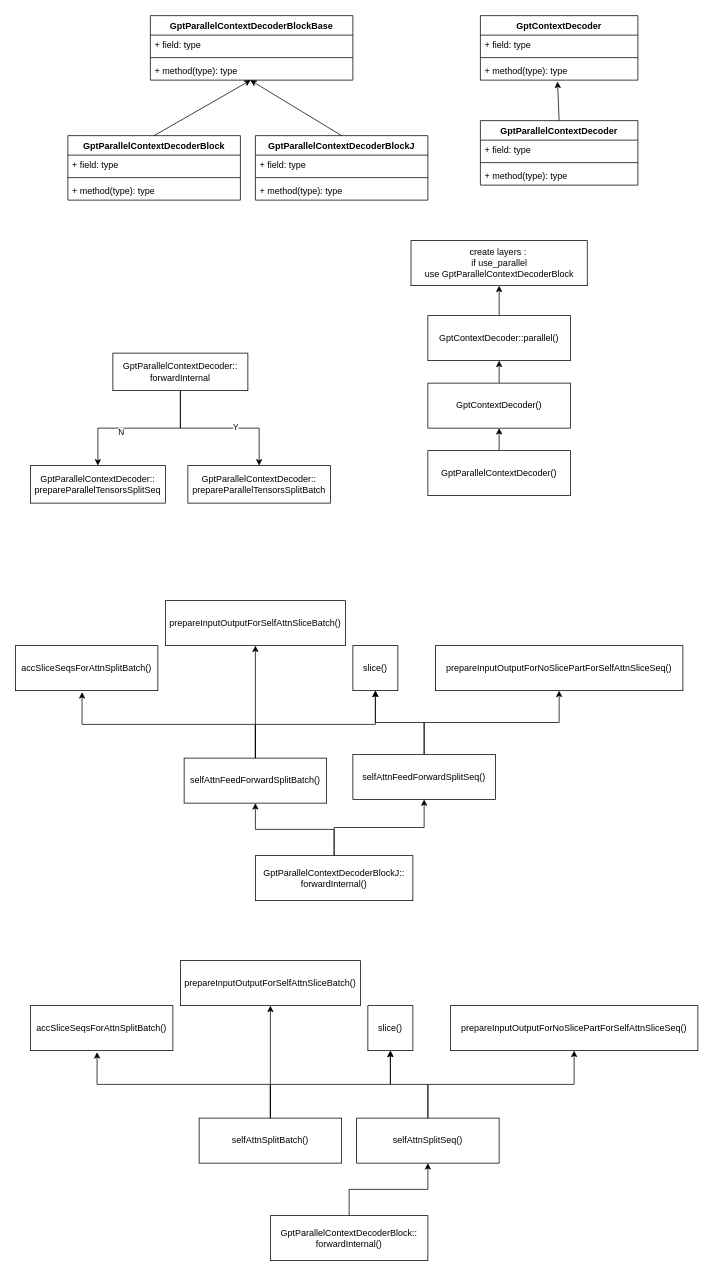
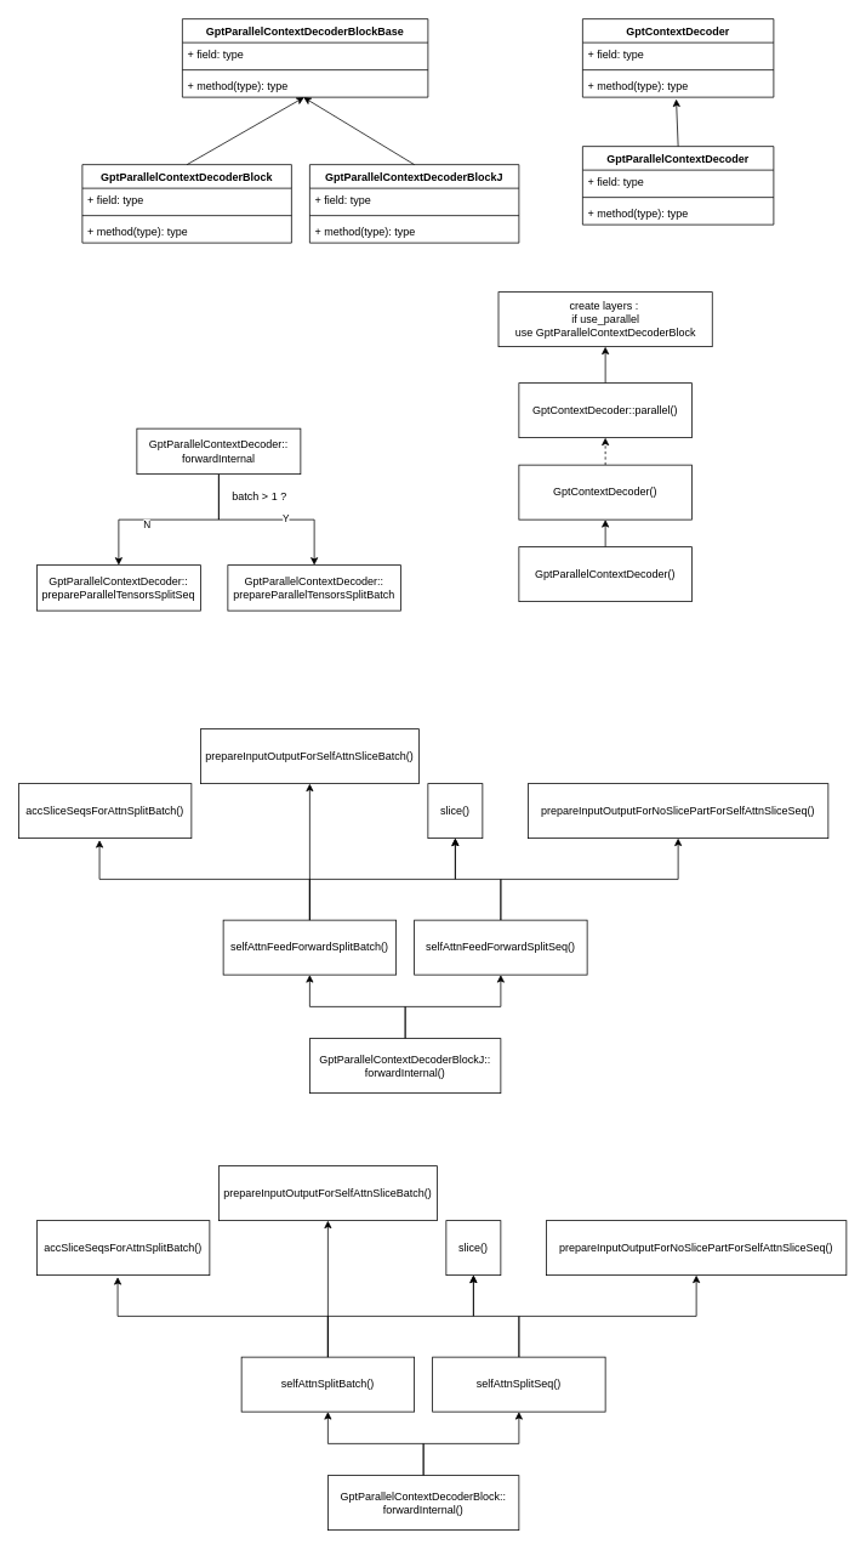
- <mxCell id="35" style="edgeStyle=orthogonalEdgeStyle;rounded=0;orthogonalLoop=1;jettySize=auto;html=1;exitX=0.5;exitY=0;exitDx=0;exitDy=0;entryX=0.5;entryY=1;entryDx=0;entryDy=0;" edge="1" parent="1" source="36" target="38"><mxGeometry relative="1" as="geometry" /></mxCell>
+ <mxCell id="35" style="edgeStyle=orthogonalEdgeStyle;rounded=0;orthogonalLoop=1;jettySize=auto;html=1;exitX=0.5;exitY=0;exitDx=0;exitDy=0;entryX=0.5;entryY=1;entryDx=0;entryDy=0;dashed=1;" edge="1" parent="1" source="36" target="38"><mxGeometry relative="1" as="geometry" /></mxCell>
+ <mxCell id="13" value="batch &amp;gt; 1 ?" style="text;html=1;align=center;verticalAlign=middle;whiteSpace=wrap;rounded=0;" vertex="1" parent="1"><mxGeometry x="240" y="530" width="90" height="30" as="geometry" /></mxCell>
- <mxCell id="48" value="selfAttnFeedForwardSplitSeq()" style="rounded=0;whiteSpace=wrap;html=1;" vertex="1" parent="1"><mxGeometry x="470" y="1005" width="190" height="60" as="geometry" /></mxCell>
+ <mxCell id="48" value="selfAttnFeedForwardSplitSeq()" style="rounded=0;whiteSpace=wrap;html=1;" vertex="1" parent="1"><mxGeometry x="455" y="1010" width="190" height="60" as="geometry" /></mxCell>
+ <mxCell id="57" style="edgeStyle=orthogonalEdgeStyle;rounded=0;orthogonalLoop=1;jettySize=auto;html=1;exitX=0.5;exitY=0;exitDx=0;exitDy=0;entryX=0.5;entryY=1;entryDx=0;entryDy=0;" edge="1" parent="1" source="59" target="56"><mxGeometry relative="1" as="geometry" /></mxCell>
